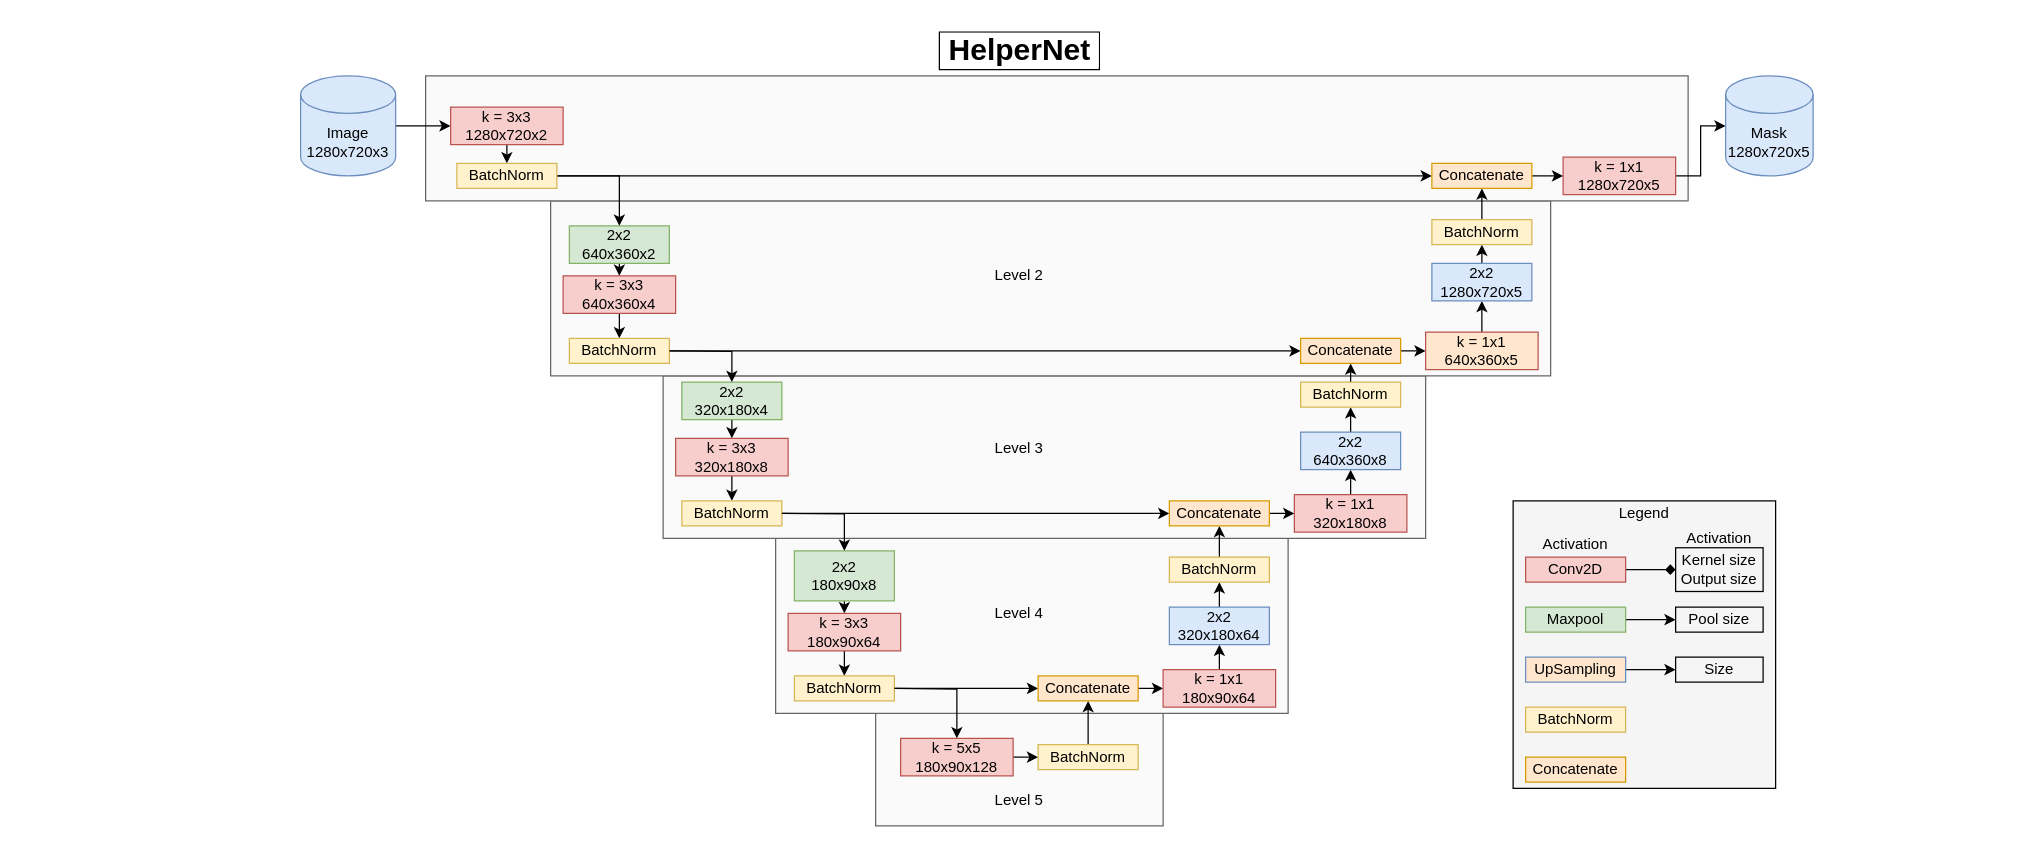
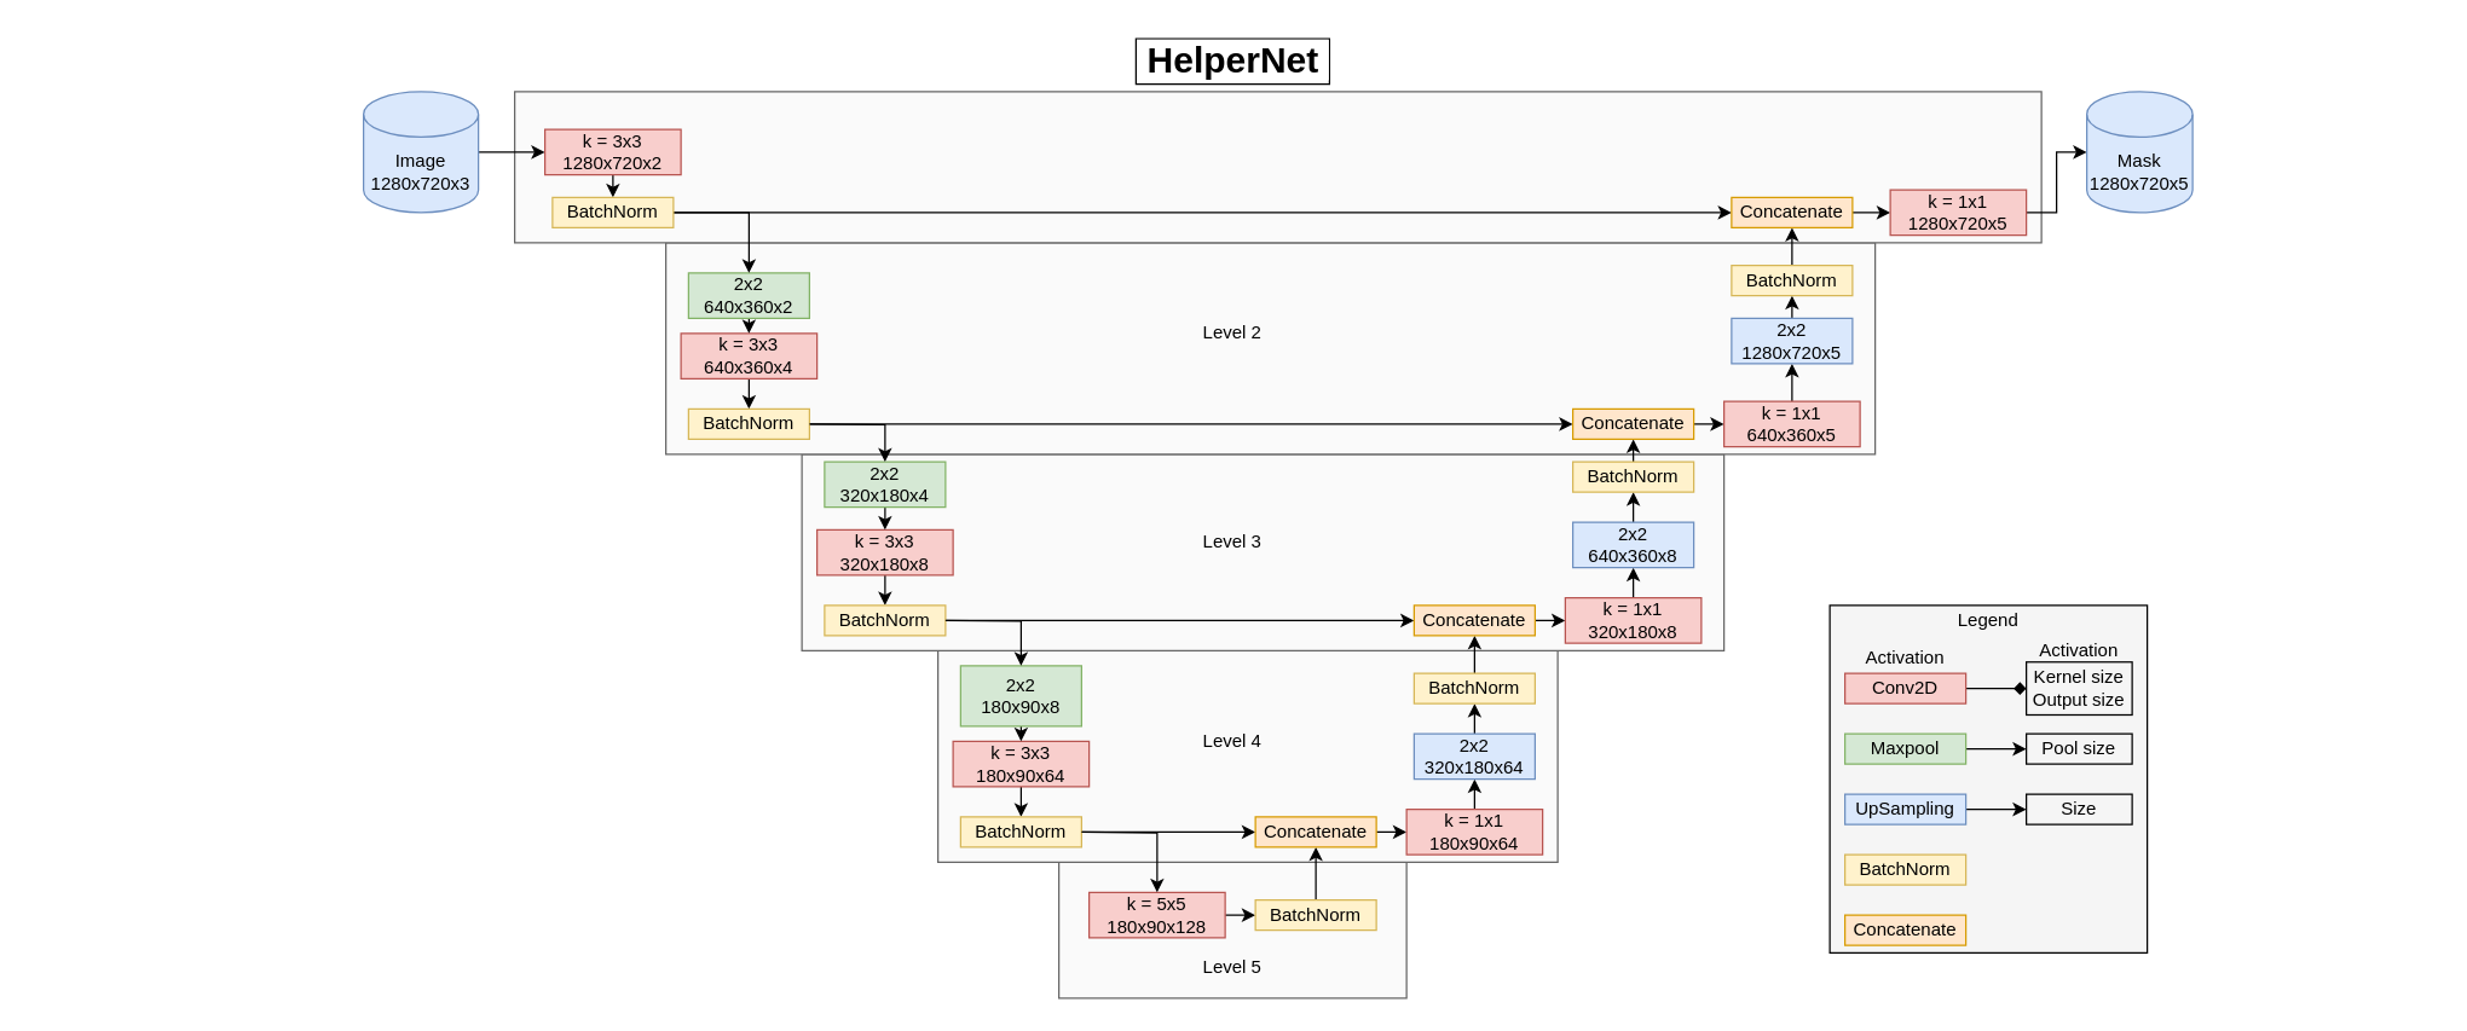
- <mxCell id="68" value="k = 1x1&lt;br&gt;640x360x5" style="rounded=0;whiteSpace=wrap;html=1;fillColor=#ffe6cc;strokeColor=#b85450;" parent="1" vertex="1"><mxGeometry x="1140" y="265" width="90" height="30" as="geometry" /></mxCell>
+ <mxCell id="68" value="k = 1x1&lt;br&gt;640x360x5" style="rounded=0;whiteSpace=wrap;html=1;fillColor=#f8cecc;strokeColor=#b85450;" parent="1" vertex="1"><mxGeometry x="1140" y="265" width="90" height="30" as="geometry" /></mxCell>
- <mxCell id="16" value="UpSampling" style="rounded=0;whiteSpace=wrap;html=1;fillColor=#ffe6cc;strokeColor=#6c8ebf;" parent="1" vertex="1"><mxGeometry x="1220" y="525" width="80" height="20" as="geometry" /></mxCell>
+ <mxCell id="16" value="UpSampling" style="rounded=0;whiteSpace=wrap;html=1;fillColor=#dae8fc;strokeColor=#6c8ebf;" parent="1" vertex="1"><mxGeometry x="1220" y="525" width="80" height="20" as="geometry" /></mxCell>
